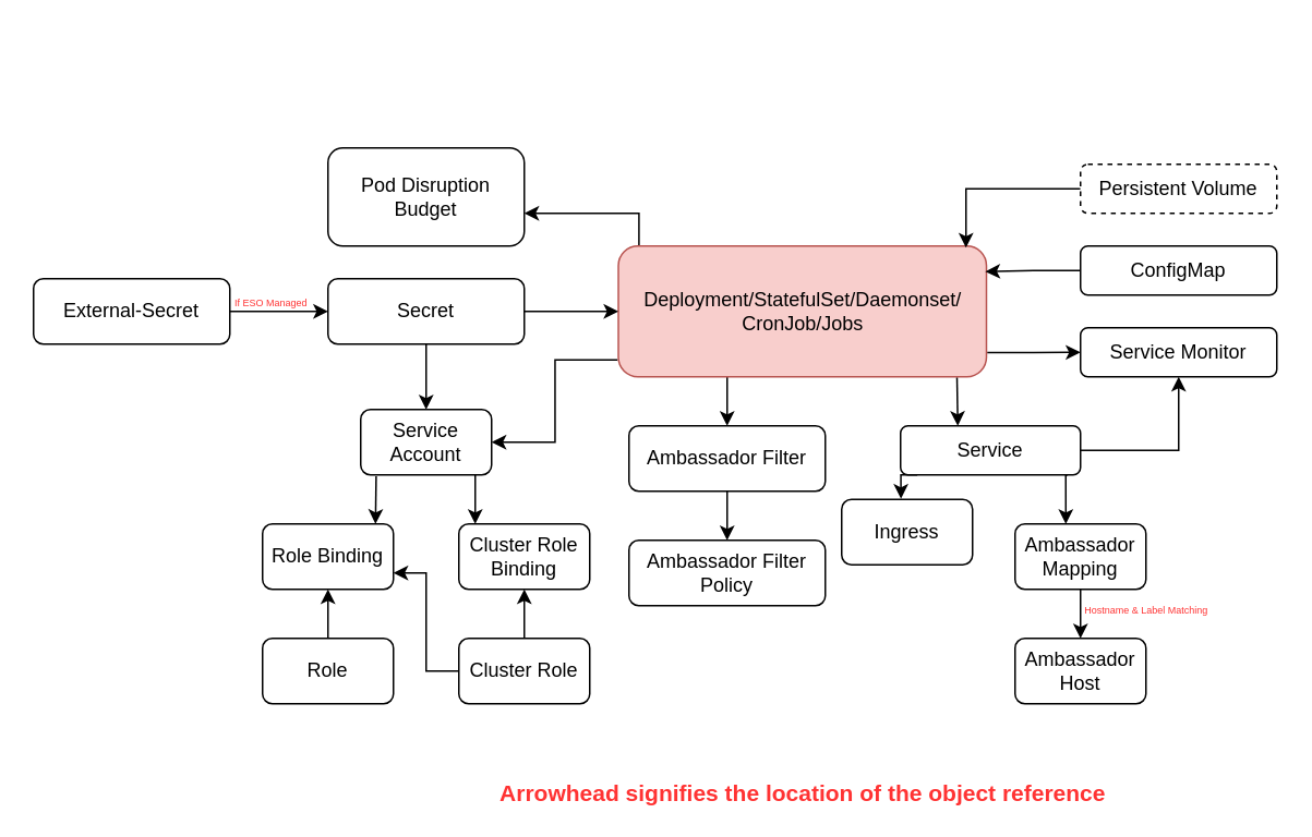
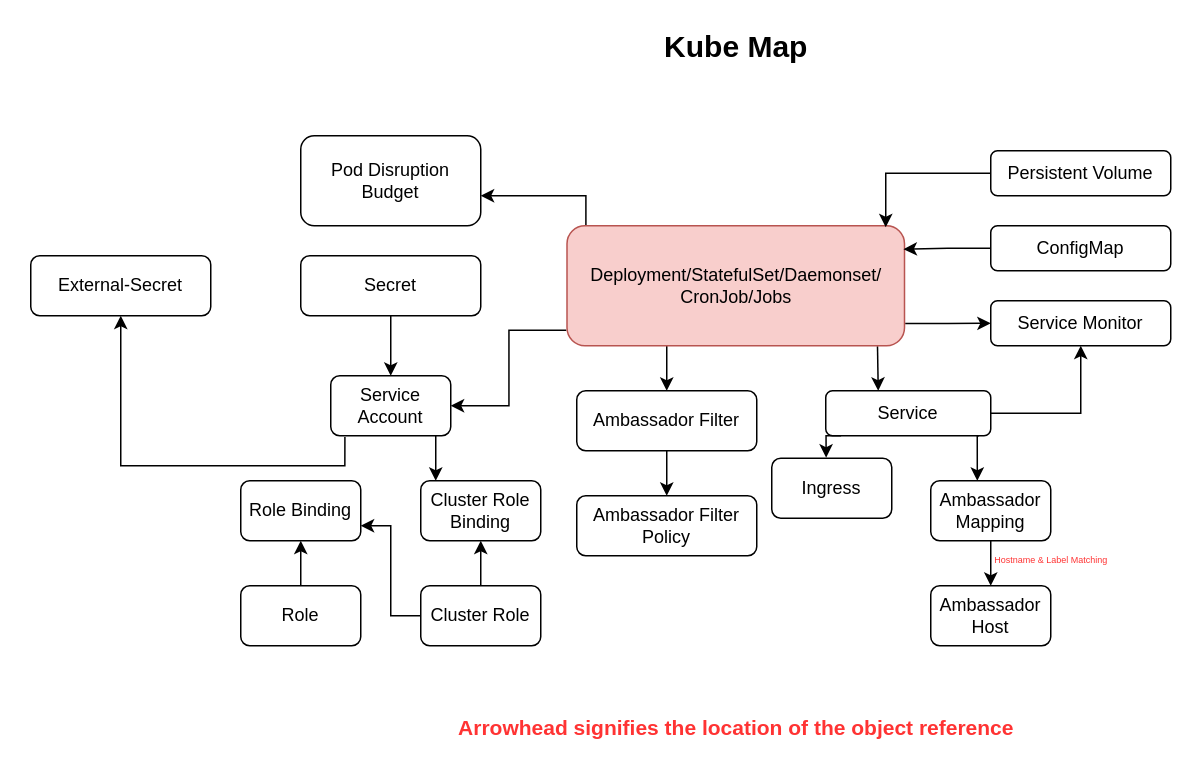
+ <mxCell id="43" value="&lt;font color=&quot;#000000&quot; style=&quot;font-size: 14px;&quot;&gt;&lt;b style=&quot;font-size: 20px;&quot;&gt;Kube Map&lt;/b&gt;&lt;/font&gt;" style="text;html=1;align=center;verticalAlign=middle;resizable=0;points=[];autosize=1;strokeColor=none;fillColor=none;fontSize=6;fontColor=#FF3333;" vertex="1" parent="1"><mxGeometry x="435" y="20" width="110" height="20" as="geometry" /></mxCell>
- <mxCell id="21" value="Persistent Volume" style="rounded=1;whiteSpace=wrap;html=1;dashed=1;" vertex="1" parent="1"><mxGeometry x="660" y="100" width="120" height="30" as="geometry" /></mxCell>
+ <mxCell id="21" value="Persistent Volume" style="rounded=1;whiteSpace=wrap;html=1;" vertex="1" parent="1"><mxGeometry x="660" y="100" width="120" height="30" as="geometry" /></mxCell>
- <mxCell id="11" value="" style="edgeStyle=orthogonalEdgeStyle;rounded=0;orthogonalLoop=1;jettySize=auto;html=1;" edge="1" parent="1" source="13" target="10"><mxGeometry relative="1" as="geometry" /></mxCell>
- <mxCell id="12" value="&lt;font style=&quot;font-size: 6px;&quot;&gt;If ESO Managed&lt;/font&gt;" style="edgeLabel;html=1;align=center;verticalAlign=middle;resizable=0;points=[];fontColor=#FF3333;" vertex="1" connectable="0" parent="11"><mxGeometry x="-0.153" y="1" relative="1" as="geometry"><mxPoint x="-1" y="-7" as="offset" /></mxGeometry></mxCell>
- <mxCell id="8" value="" style="edgeStyle=orthogonalEdgeStyle;rounded=0;orthogonalLoop=1;jettySize=auto;html=1;" edge="1" parent="1" source="10" target="7"><mxGeometry relative="1" as="geometry" /></mxCell>
- <mxCell id="33" value="" style="edgeStyle=orthogonalEdgeStyle;rounded=0;orthogonalLoop=1;jettySize=auto;html=1;fontSize=6;fontColor=#FF3333;entryX=0.863;entryY=0;entryDx=0;entryDy=0;entryPerimeter=0;exitX=0.118;exitY=1.02;exitDx=0;exitDy=0;exitPerimeter=0;" edge="1" parent="1" source="34" target="35"><mxGeometry relative="1" as="geometry" /></mxCell>
+ <mxCell id="33" value="" style="edgeStyle=orthogonalEdgeStyle;rounded=0;orthogonalLoop=1;jettySize=auto;html=1;fontSize=6;fontColor=#FF3333;exitX=0.118;exitY=1.02;exitDx=0;exitDy=0;exitPerimeter=0;" edge="1" parent="1" source="34" target="13"><mxGeometry relative="1" as="geometry" /></mxCell>
